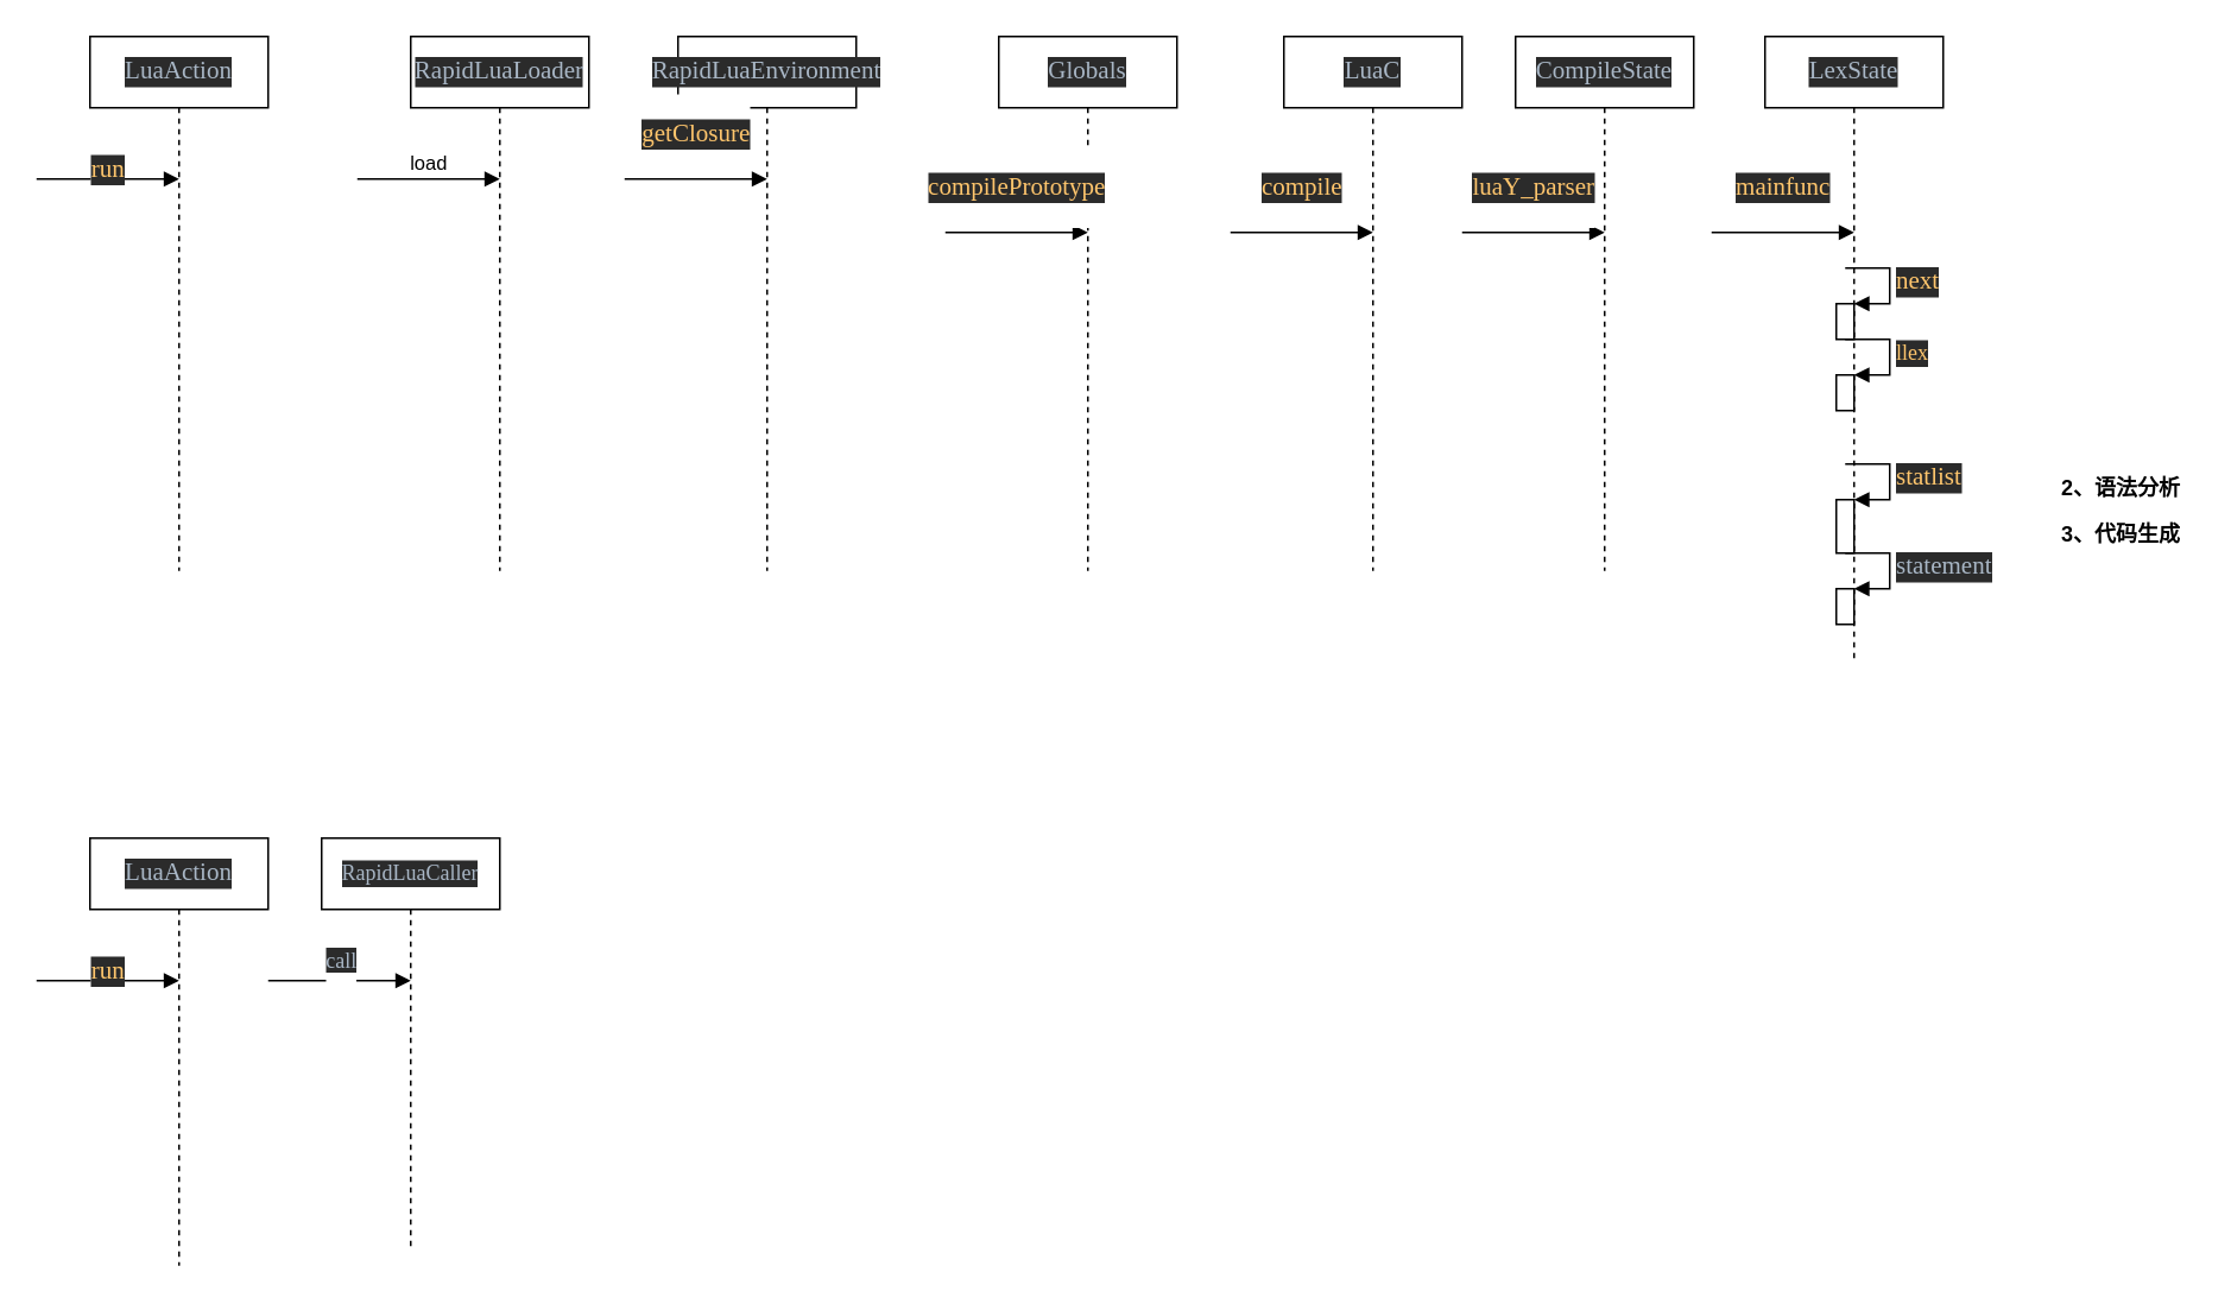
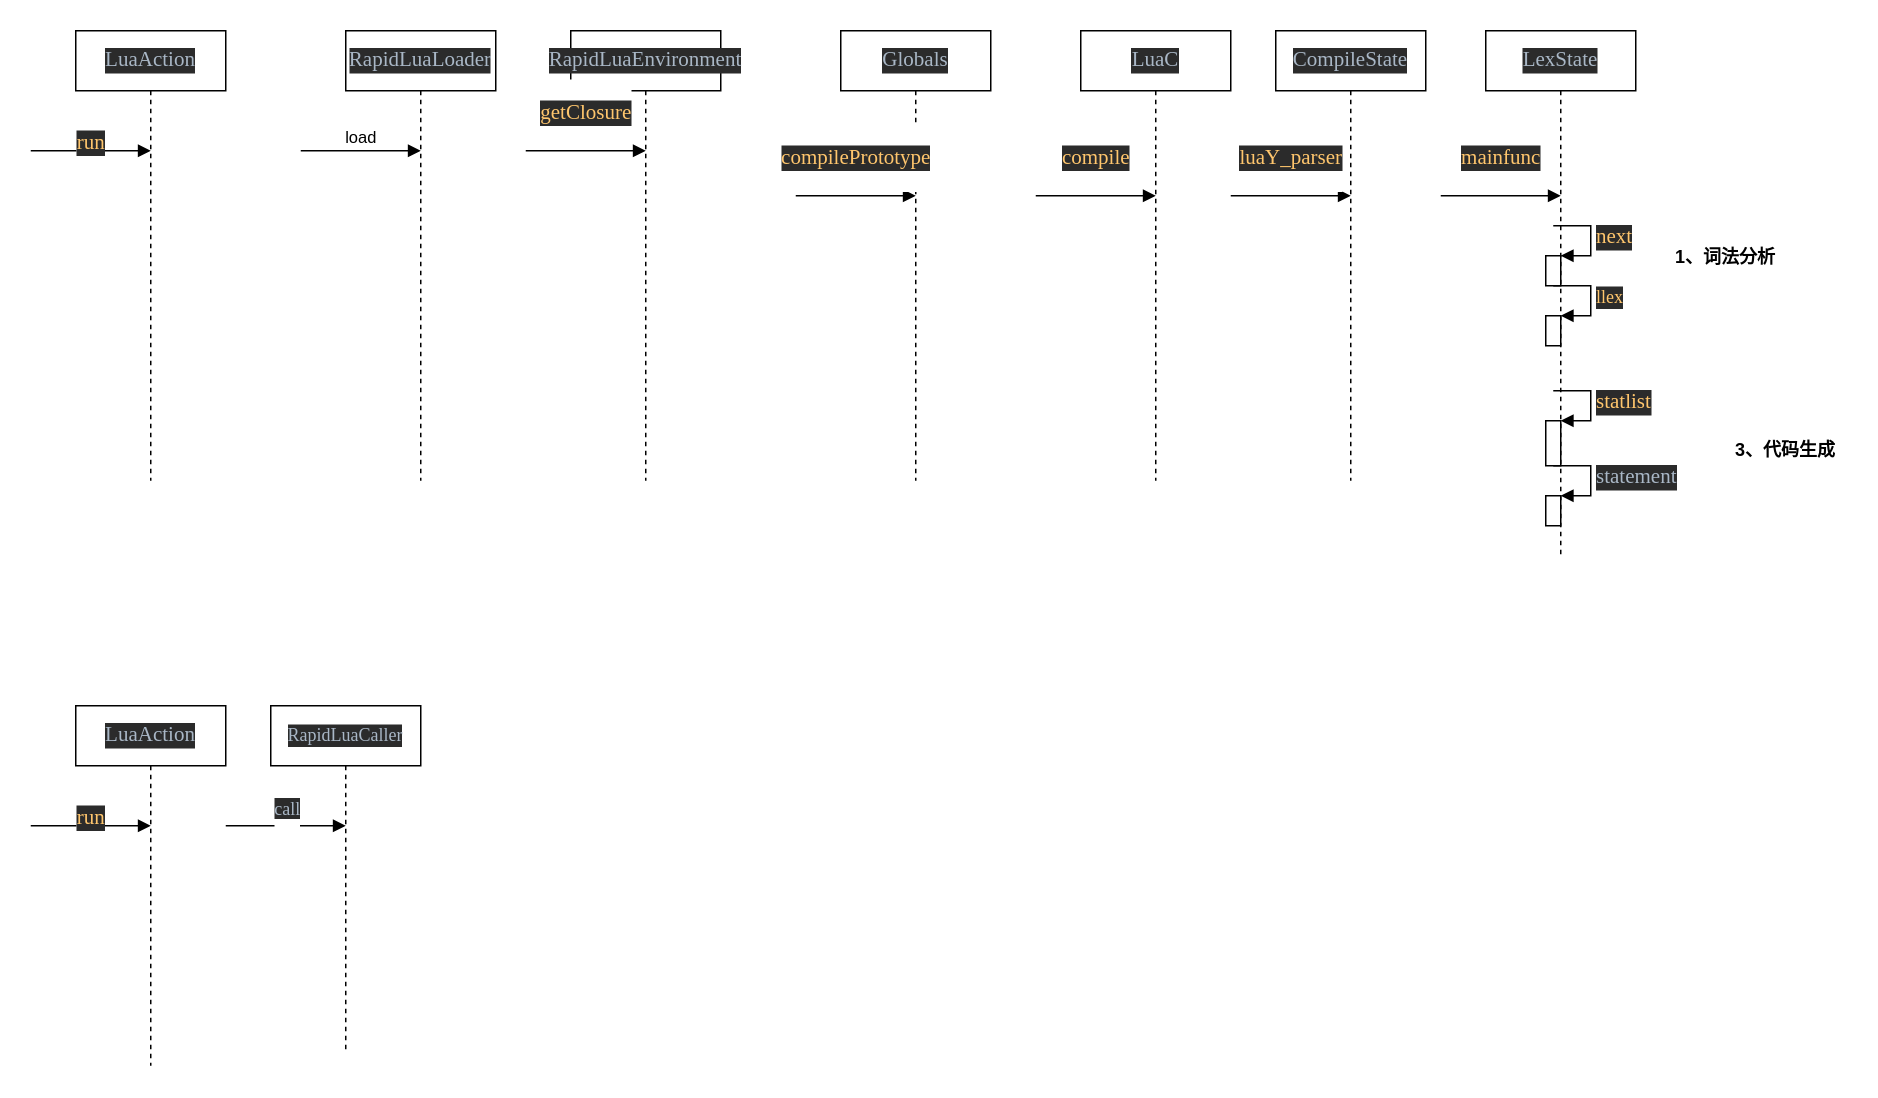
+ <mxCell id="3" value="1、词法分析" style="text;align=center;fontStyle=1;verticalAlign=middle;spacingLeft=3;spacingRight=3;strokeColor=none;rotatable=0;points=[[0,0.5],[1,0.5]];portConstraint=eastwest;" parent="1" vertex="1"><mxGeometry x="1110" y="157" width="80" height="26" as="geometry" /></mxCell>
- <mxCell id="4" value="2、语法分析" style="text;align=center;fontStyle=1;verticalAlign=middle;spacingLeft=3;spacingRight=3;strokeColor=none;rotatable=0;points=[[0,0.5],[1,0.5]];portConstraint=eastwest;" parent="1" vertex="1"><mxGeometry x="1150" y="260" width="80" height="26" as="geometry" /></mxCell>
